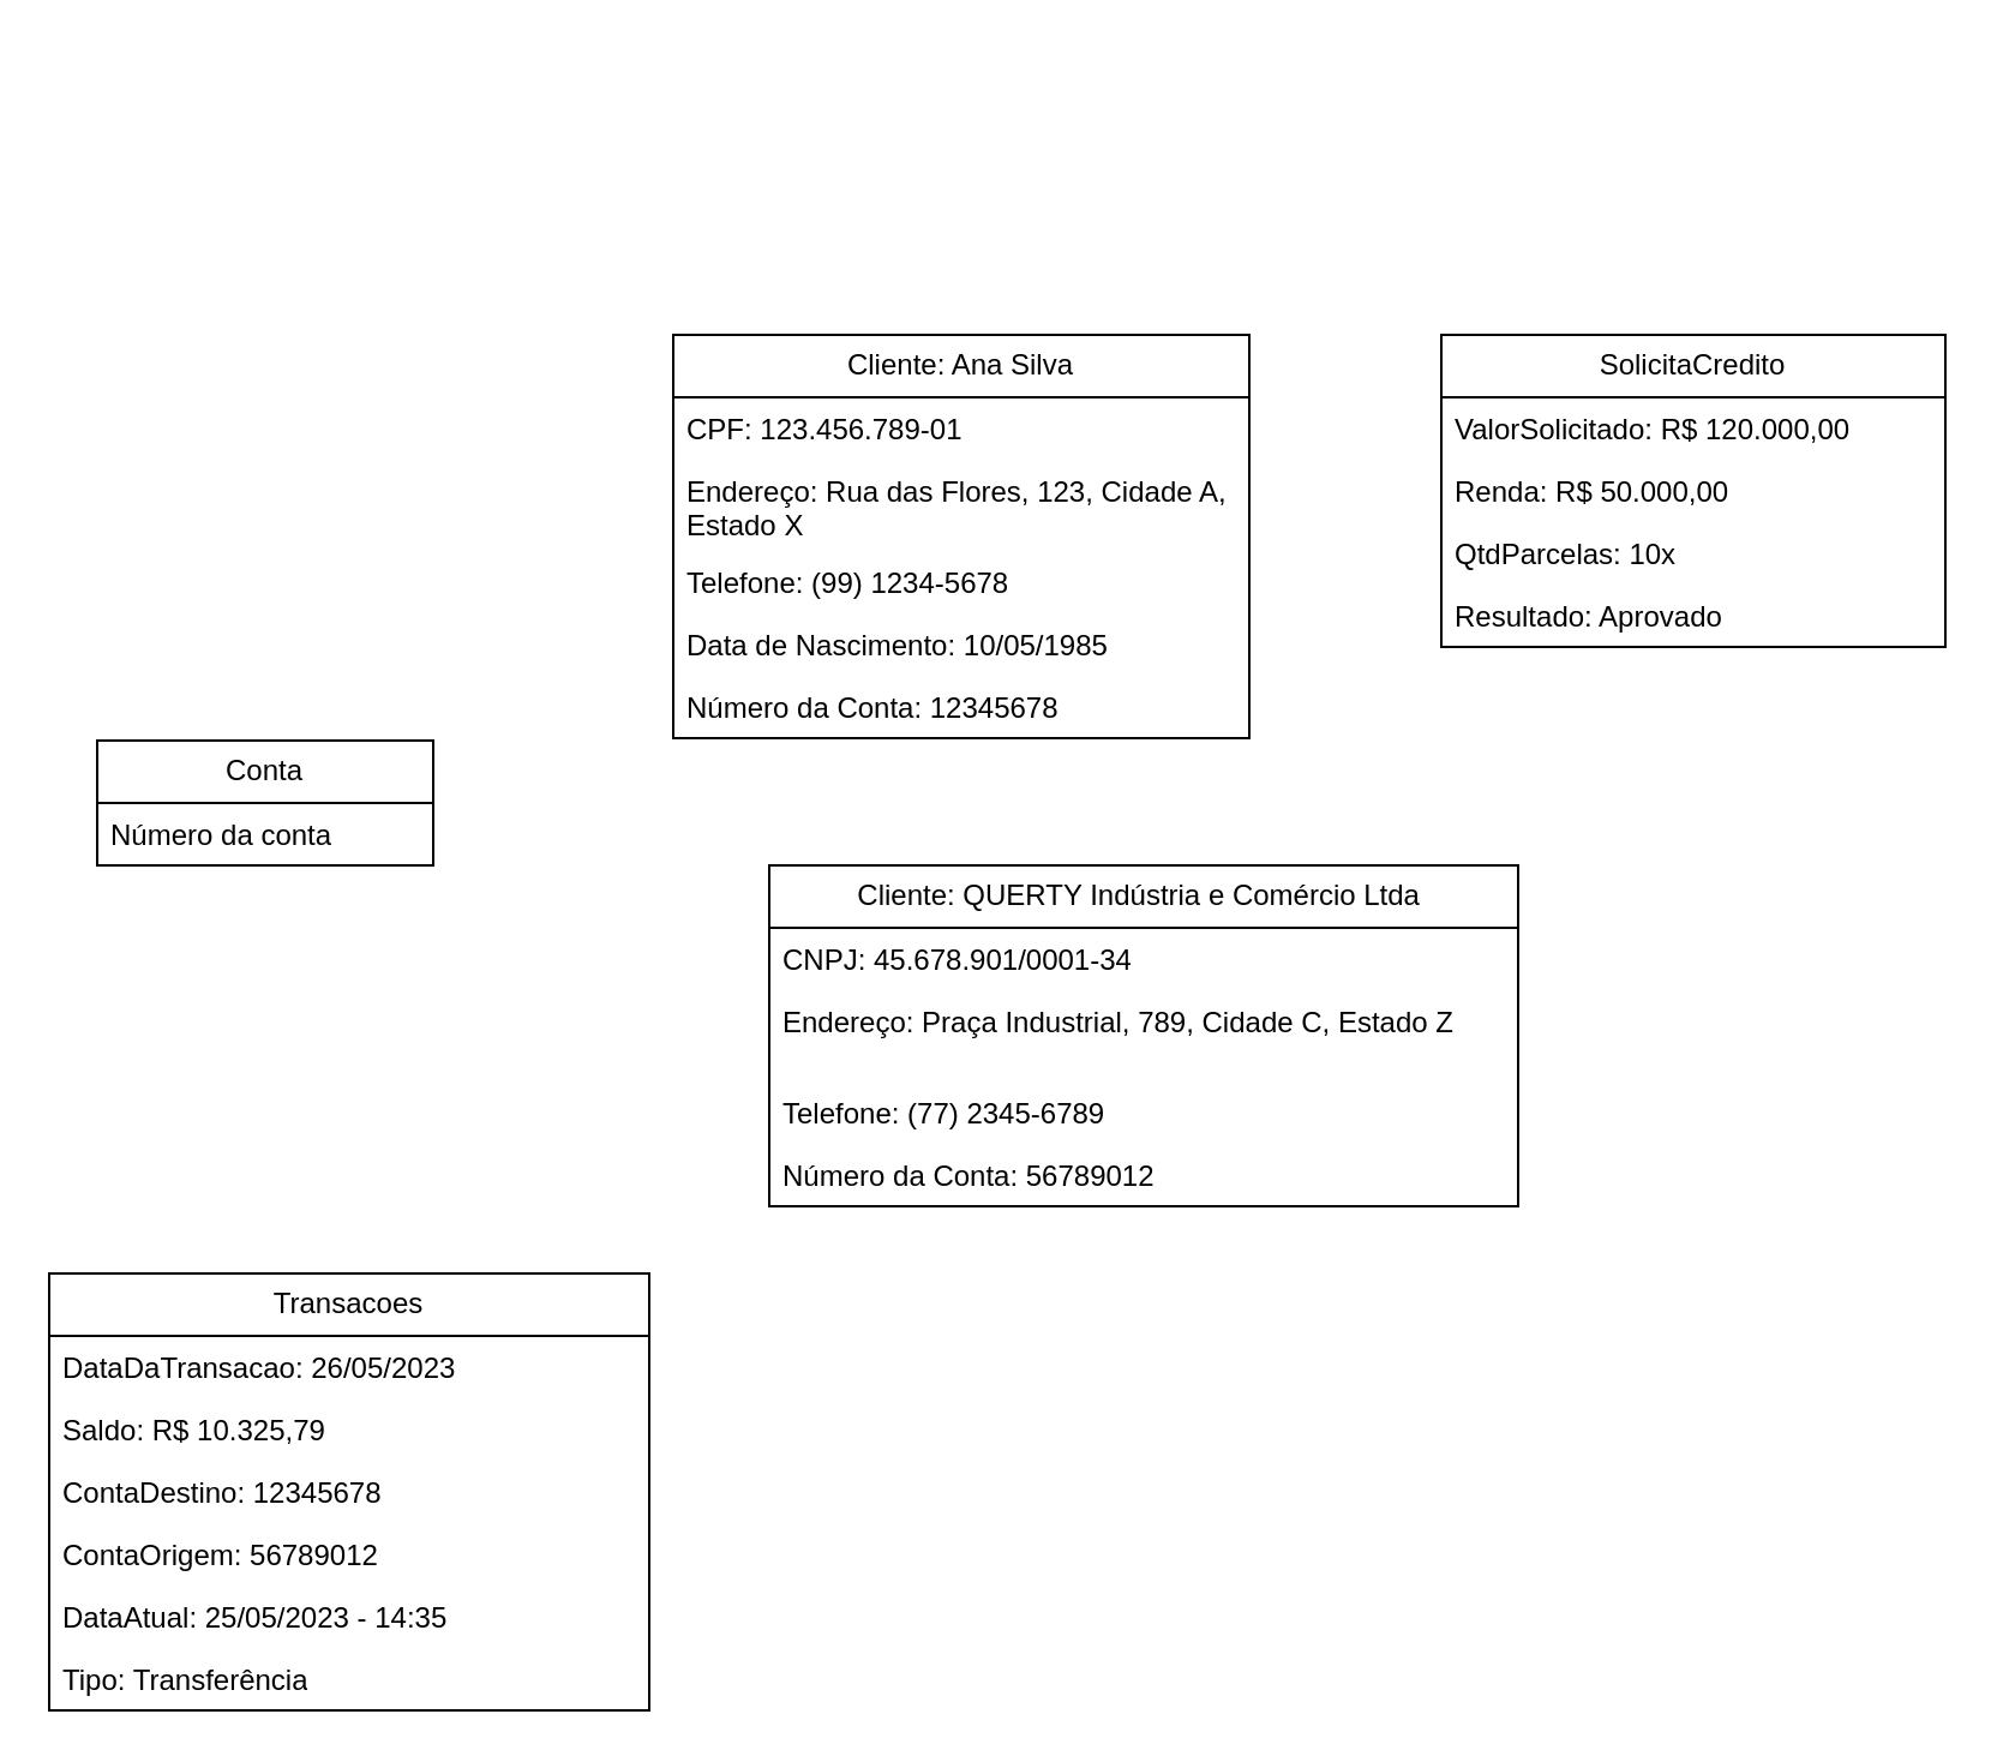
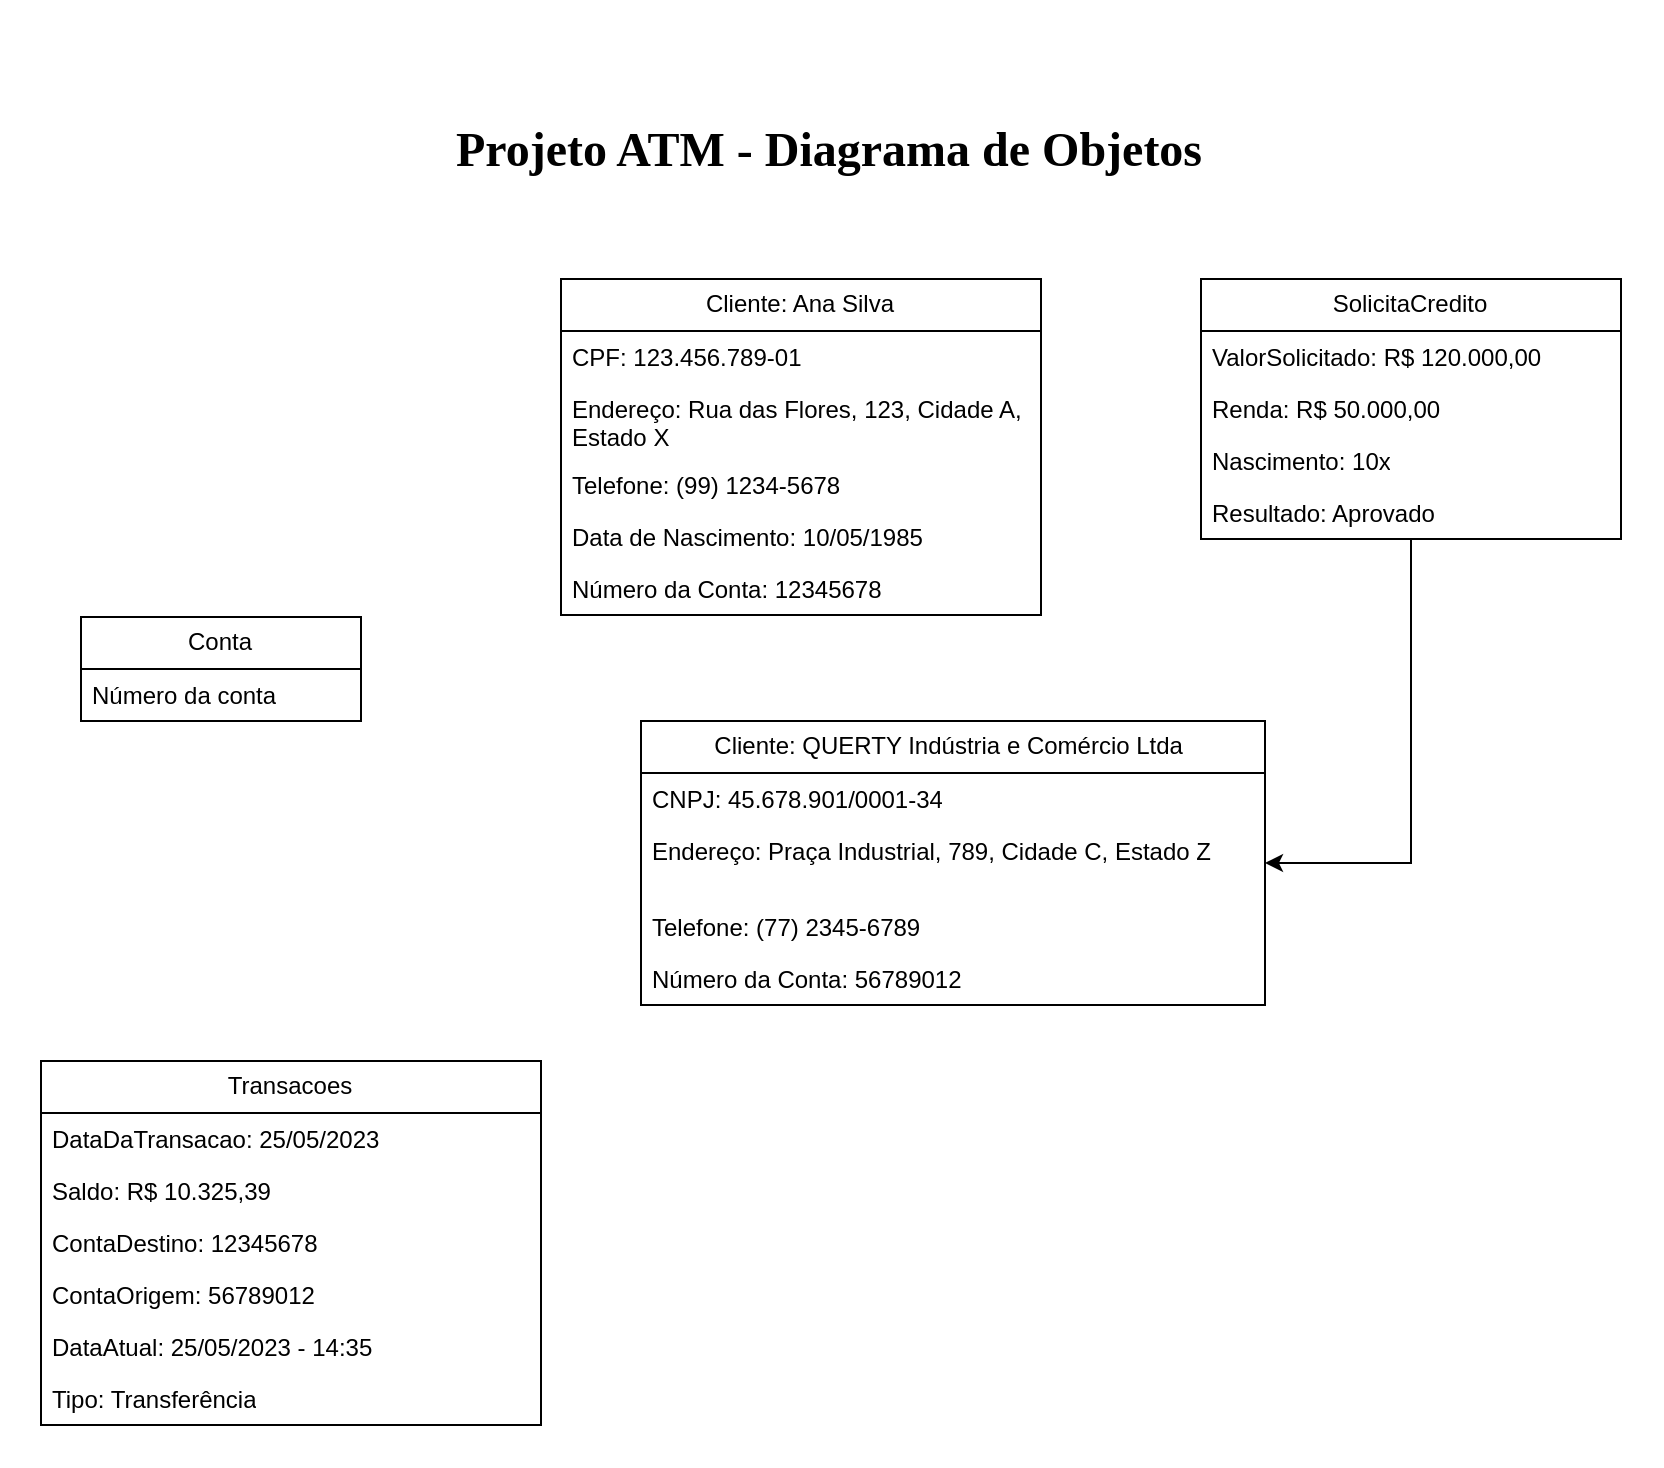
+ <mxCell id="28" value="&lt;font style=&quot;font-size: 24px;&quot;&gt;&lt;span id=&quot;page14R_mcid0&quot; class=&quot;markedContent&quot;&gt;&lt;/span&gt;&lt;font face=&quot;Times New Roman&quot;&gt;&lt;span id=&quot;page14R_mcid1&quot; class=&quot;markedContent&quot;&gt;&lt;br role=&quot;presentation&quot;&gt;&lt;b&gt;&lt;span dir=&quot;ltr&quot; role=&quot;presentation&quot; style=&quot;left: calc(var(--scale-factor)*222.90px); top: calc(var(--scale-factor)*69.41px); transform: scaleX(0.9);&quot;&gt;Projeto ATM - Diagrama&lt;/span&gt;&lt;/b&gt;&lt;/span&gt;&lt;span id=&quot;page14R_mcid2&quot; class=&quot;markedContent&quot;&gt;&lt;b&gt;&lt;span dir=&quot;ltr&quot; role=&quot;presentation&quot; style=&quot;left: calc(var(--scale-factor)*275.97px); top: calc(var(--scale-factor)*85.97px); transform: scaleX(0.923);&quot;&gt; de Objetos&lt;br&gt;&lt;/span&gt;&lt;/b&gt;&lt;/span&gt;&lt;/font&gt;&lt;/font&gt;" style="text;html=1;align=center;verticalAlign=middle;resizable=0;points=[];autosize=1;strokeColor=none;fillColor=none;" vertex="1" parent="1"><mxGeometry x="214" y="20" width="400" height="80" as="geometry" /></mxCell>
- <mxCell id="12" value="QtdParcelas: 10x " style="text;strokeColor=none;fillColor=none;align=left;verticalAlign=top;spacingLeft=4;spacingRight=4;overflow=hidden;rotatable=0;points=[[0,0.5],[1,0.5]];portConstraint=eastwest;whiteSpace=wrap;html=1;" vertex="1" parent="9"><mxGeometry y="78" width="210" height="26" as="geometry" /></mxCell>
+ <mxCell id="12" value="Nascimento: 10x " style="text;strokeColor=none;fillColor=none;align=left;verticalAlign=top;spacingLeft=4;spacingRight=4;overflow=hidden;rotatable=0;points=[[0,0.5],[1,0.5]];portConstraint=eastwest;whiteSpace=wrap;html=1;" vertex="1" parent="9"><mxGeometry y="78" width="210" height="26" as="geometry" /></mxCell>
+ <mxCell id="8" style="edgeStyle=orthogonalEdgeStyle;rounded=0;orthogonalLoop=1;jettySize=auto;html=1;exitX=0.5;exitY=1;exitDx=0;exitDy=0;entryX=1;entryY=0.5;entryDx=0;entryDy=0;" edge="1" parent="1" source="9" target="16"><mxGeometry relative="1" as="geometry" /></mxCell>
- <mxCell id="22" value="DataDaTransacao: 26/05/2023" style="text;strokeColor=none;fillColor=none;align=left;verticalAlign=top;spacingLeft=4;spacingRight=4;overflow=hidden;rotatable=0;points=[[0,0.5],[1,0.5]];portConstraint=eastwest;whiteSpace=wrap;html=1;" vertex="1" parent="21"><mxGeometry y="26" width="250" height="26" as="geometry" /></mxCell>
+ <mxCell id="22" value="DataDaTransacao: 25/05/2023" style="text;strokeColor=none;fillColor=none;align=left;verticalAlign=top;spacingLeft=4;spacingRight=4;overflow=hidden;rotatable=0;points=[[0,0.5],[1,0.5]];portConstraint=eastwest;whiteSpace=wrap;html=1;" vertex="1" parent="21"><mxGeometry y="26" width="250" height="26" as="geometry" /></mxCell>
- <mxCell id="23" value="Saldo: R$ 10.325,79" style="text;strokeColor=none;fillColor=none;align=left;verticalAlign=top;spacingLeft=4;spacingRight=4;overflow=hidden;rotatable=0;points=[[0,0.5],[1,0.5]];portConstraint=eastwest;whiteSpace=wrap;html=1;" vertex="1" parent="21"><mxGeometry y="52" width="250" height="26" as="geometry" /></mxCell>
+ <mxCell id="23" value="Saldo: R$ 10.325,39" style="text;strokeColor=none;fillColor=none;align=left;verticalAlign=top;spacingLeft=4;spacingRight=4;overflow=hidden;rotatable=0;points=[[0,0.5],[1,0.5]];portConstraint=eastwest;whiteSpace=wrap;html=1;" vertex="1" parent="21"><mxGeometry y="52" width="250" height="26" as="geometry" /></mxCell>
